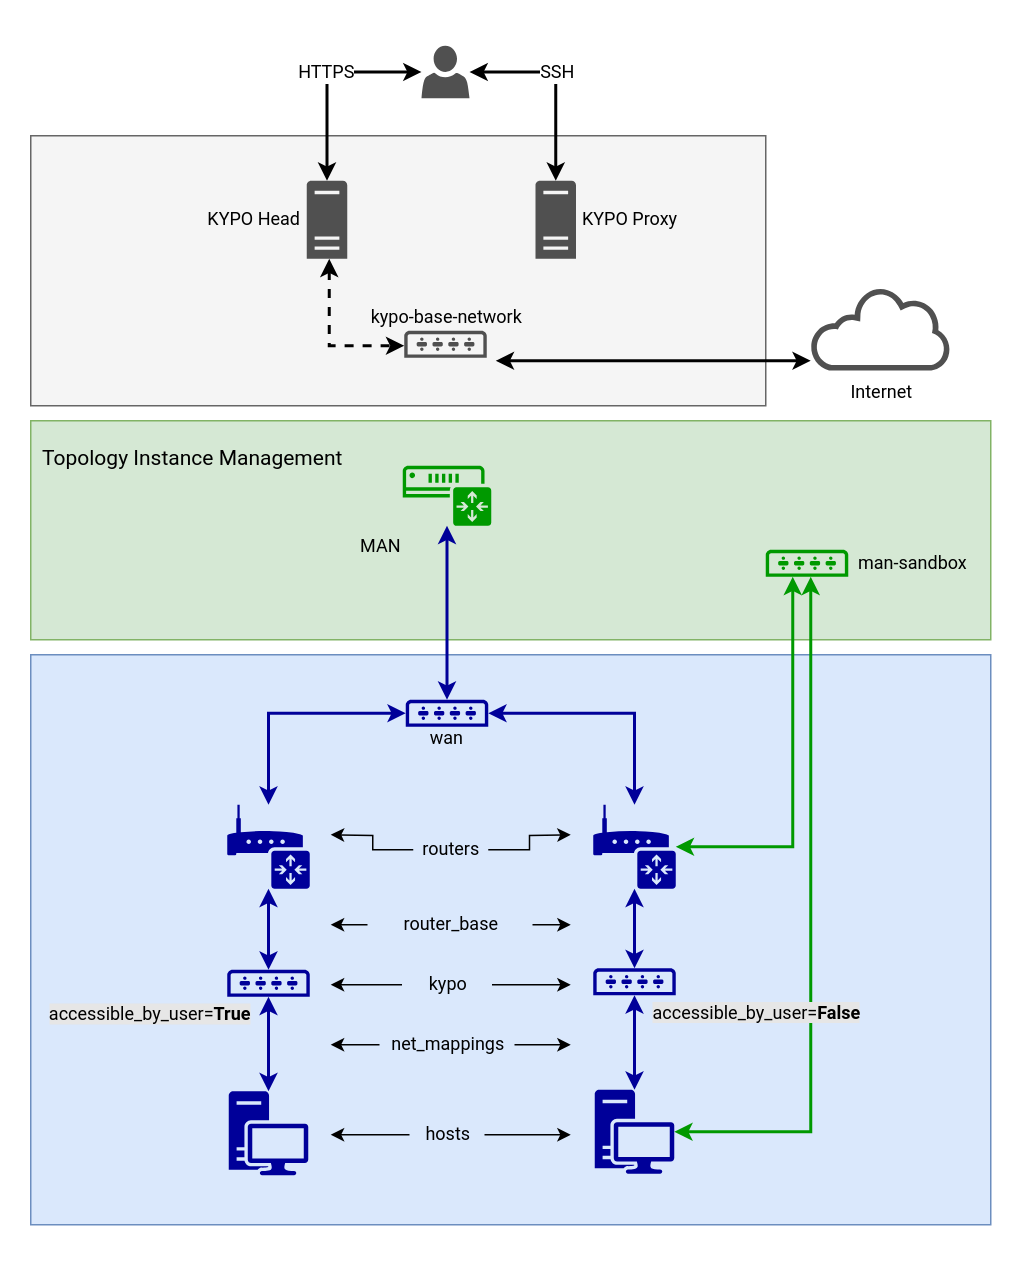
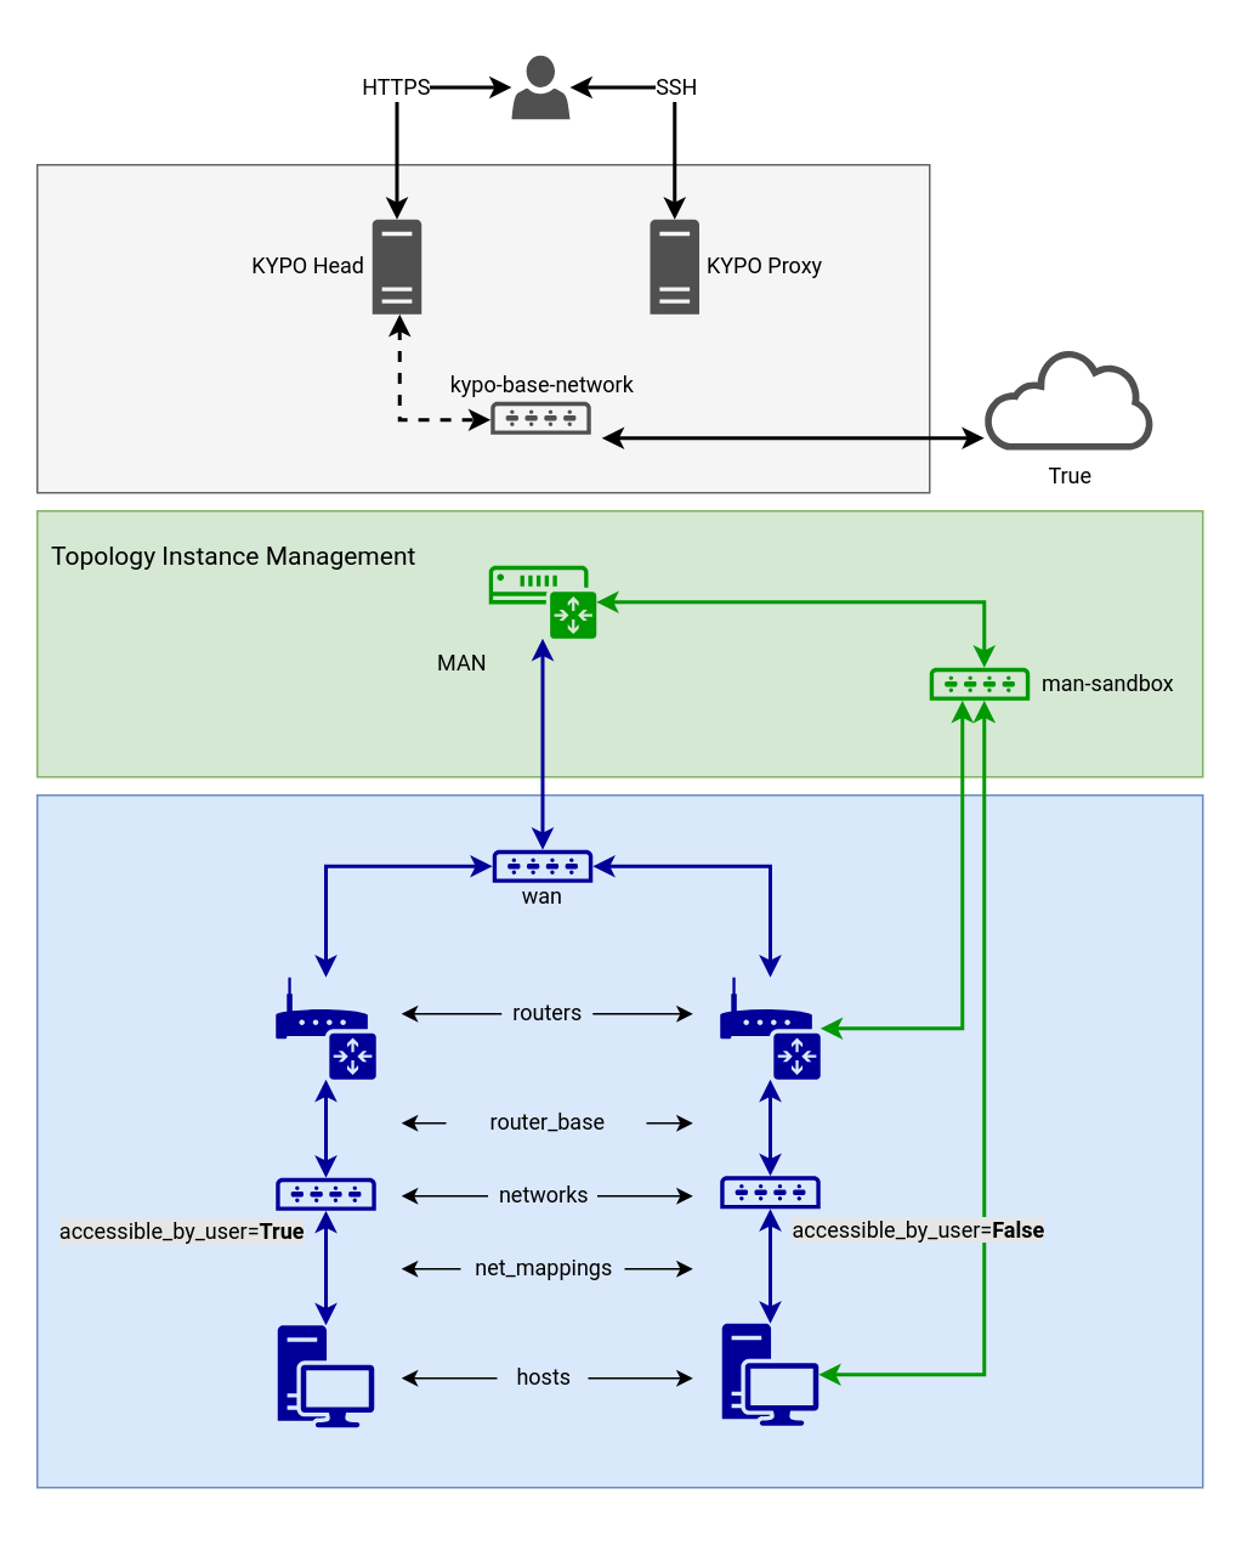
- <mxCell id="48" value="Internet" style="pointerEvents=1;shadow=0;dashed=0;html=1;strokeColor=none;fillColor=#505050;labelPosition=center;verticalLabelPosition=bottom;outlineConnect=0;verticalAlign=top;align=center;shape=mxgraph.office.clouds.cloud;labelBackgroundColor=none;fontSize=12;fontFamily=Roboto;fontSource=https%3A%2F%2Ffonts.googleapis.com%2Fcss%3Ffamily%3DRoboto;" parent="7" vertex="1"><mxGeometry x="540" y="191.5" width="94" height="55" as="geometry" /></mxCell>
+ <mxCell id="48" value="True" style="pointerEvents=1;shadow=0;dashed=0;html=1;strokeColor=none;fillColor=#505050;labelPosition=center;verticalLabelPosition=bottom;outlineConnect=0;verticalAlign=top;align=center;shape=mxgraph.office.clouds.cloud;labelBackgroundColor=none;fontSize=12;fontFamily=Roboto;fontSource=https%3A%2F%2Ffonts.googleapis.com%2Fcss%3Ffamily%3DRoboto;" parent="7" vertex="1"><mxGeometry x="540" y="191.5" width="94" height="55" as="geometry" /></mxCell>
+ <mxCell id="25" style="edgeStyle=orthogonalEdgeStyle;rounded=0;orthogonalLoop=1;jettySize=auto;html=1;startArrow=classic;startFill=1;endArrow=classic;endFill=1;strokeWidth=2;fontColor=#33FF33;strokeColor=#009900;fontSize=12;fontFamily=Roboto;fontSource=https%3A%2F%2Ffonts.googleapis.com%2Fcss%3Ffamily%3DRoboto;" parent="7" source="14" target="13" edge="1"><mxGeometry relative="1" as="geometry"><Array as="points"><mxPoint x="540" y="330" /></Array></mxGeometry></mxCell>
- <mxCell id="42" value="routers" style="text;html=1;align=center;verticalAlign=middle;resizable=0;points=[];autosize=1;fontSize=12;fontFamily=Roboto;fontSource=https%3A%2F%2Ffonts.googleapis.com%2Fcss%3Ffamily%3DRoboto;" parent="7" vertex="1"><mxGeometry x="275" y="556" width="50" height="20" as="geometry" /></mxCell>
+ <mxCell id="42" value="routers" style="text;html=1;align=center;verticalAlign=middle;resizable=0;points=[];autosize=1;fontSize=12;fontFamily=Roboto;fontSource=https%3A%2F%2Ffonts.googleapis.com%2Fcss%3Ffamily%3DRoboto;" parent="7" vertex="1"><mxGeometry x="275" y="546" width="50" height="20" as="geometry" /></mxCell>
- <mxCell id="39" value="kypo" style="text;html=1;align=center;verticalAlign=middle;resizable=0;points=[];autosize=1;fontSize=12;fontFamily=Roboto;fontSource=https%3A%2F%2Ffonts.googleapis.com%2Fcss%3Ffamily%3DRoboto;" parent="7" vertex="1"><mxGeometry x="267.5" y="646" width="60" height="20" as="geometry" /></mxCell>
+ <mxCell id="39" value="networks" style="text;html=1;align=center;verticalAlign=middle;resizable=0;points=[];autosize=1;fontSize=12;fontFamily=Roboto;fontSource=https%3A%2F%2Ffonts.googleapis.com%2Fcss%3Ffamily%3DRoboto;" parent="7" vertex="1"><mxGeometry x="267.5" y="646" width="60" height="20" as="geometry" /></mxCell>
